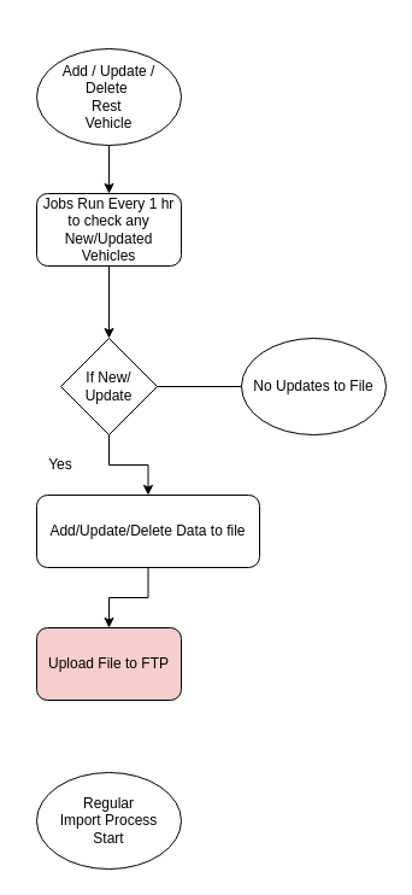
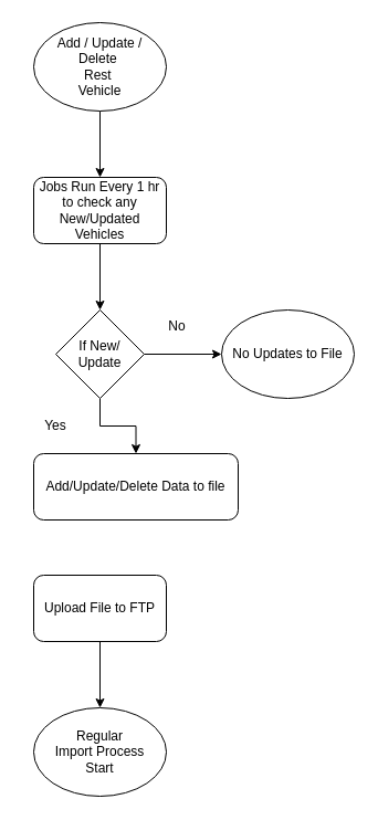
- <mxCell id="3" value="Add / Update / Delete&amp;nbsp;&lt;br&gt;Rest&amp;nbsp;&lt;br&gt;Vehicle" style="ellipse;whiteSpace=wrap;html=1;" vertex="1" parent="1"><mxGeometry x="30" y="40" width="120" height="80" as="geometry" /></mxCell>
+ <mxCell id="3" value="Add / Update / Delete&amp;nbsp;&lt;br&gt;Rest&amp;nbsp;&lt;br&gt;Vehicle" style="ellipse;whiteSpace=wrap;html=1;" vertex="1" parent="1"><mxGeometry x="30" y="20" width="120" height="80" as="geometry" /></mxCell>
+ <mxCell id="16" value="No" style="text;html=1;strokeColor=none;fillColor=none;align=center;verticalAlign=middle;whiteSpace=wrap;rounded=0;" vertex="1" parent="1"><mxGeometry x="130" y="280" width="60" height="30" as="geometry" /></mxCell>
- <mxCell id="7" value="" style="edgeStyle=orthogonalEdgeStyle;rounded=0;orthogonalLoop=1;jettySize=auto;html=1;endArrow=none;" edge="1" parent="1" source="8" target="15"><mxGeometry relative="1" as="geometry" /></mxCell>
+ <mxCell id="7" value="" style="edgeStyle=orthogonalEdgeStyle;rounded=0;orthogonalLoop=1;jettySize=auto;html=1;" edge="1" parent="1" source="8" target="15"><mxGeometry relative="1" as="geometry" /></mxCell>
- <mxCell id="9" value="" style="edgeStyle=orthogonalEdgeStyle;rounded=0;orthogonalLoop=1;jettySize=auto;html=1;" edge="1" parent="1" source="10" target="12"><mxGeometry relative="1" as="geometry" /></mxCell>
- <mxCell id="12" value="Upload File to FTP" style="rounded=1;whiteSpace=wrap;html=1;fillColor=#f8cecc;" vertex="1" parent="1"><mxGeometry x="30" y="520" width="120" height="60" as="geometry" /></mxCell>
+ <mxCell id="12" value="Upload File to FTP" style="rounded=1;whiteSpace=wrap;html=1;" vertex="1" parent="1"><mxGeometry x="30" y="520" width="120" height="60" as="geometry" /></mxCell>
+ <mxCell id="11" value="" style="edgeStyle=orthogonalEdgeStyle;rounded=0;orthogonalLoop=1;jettySize=auto;html=1;" edge="1" parent="1" source="12" target="14"><mxGeometry relative="1" as="geometry" /></mxCell>
